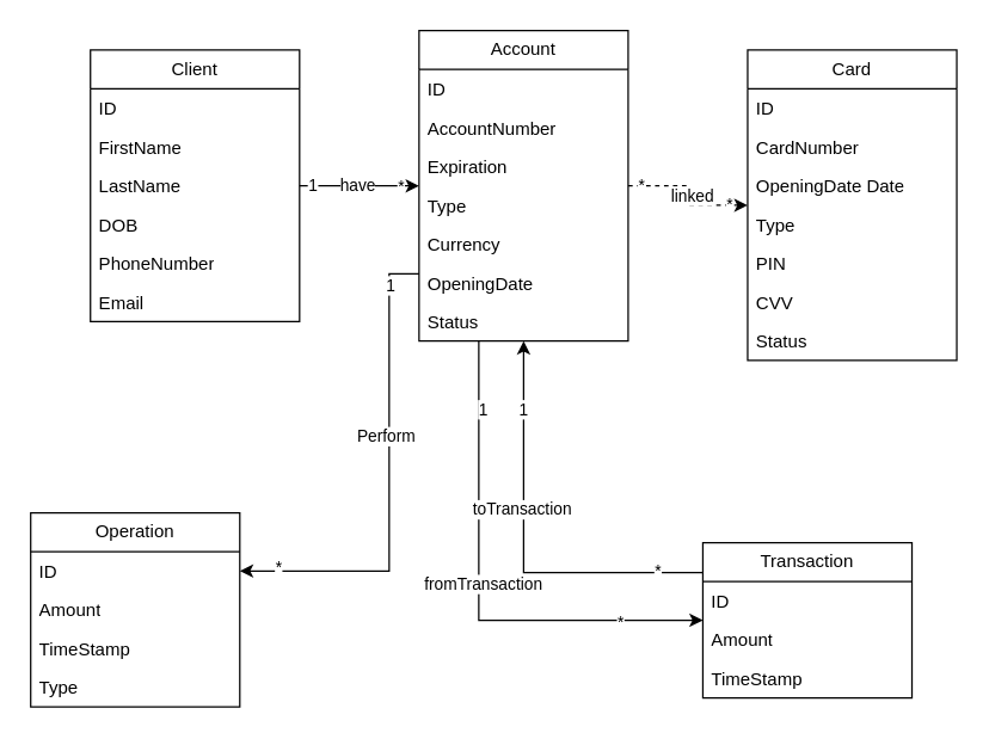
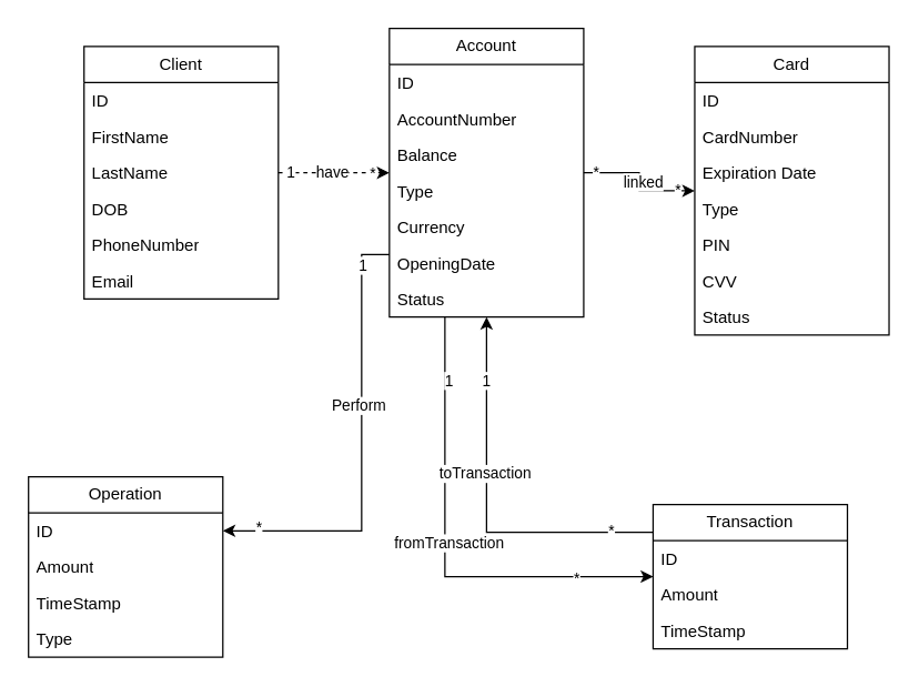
- <mxCell id="17" value="Expiration" style="text;strokeColor=none;fillColor=none;align=left;verticalAlign=top;spacingLeft=4;spacingRight=4;overflow=hidden;rotatable=0;points=[[0,0.5],[1,0.5]];portConstraint=eastwest;whiteSpace=wrap;html=1;" vertex="1" parent="14"><mxGeometry y="78" width="140" height="26" as="geometry" /></mxCell>
+ <mxCell id="17" value="Balance" style="text;strokeColor=none;fillColor=none;align=left;verticalAlign=top;spacingLeft=4;spacingRight=4;overflow=hidden;rotatable=0;points=[[0,0.5],[1,0.5]];portConstraint=eastwest;whiteSpace=wrap;html=1;" vertex="1" parent="14"><mxGeometry y="78" width="140" height="26" as="geometry" /></mxCell>
- <mxCell id="22" style="edgeStyle=orthogonalEdgeStyle;rounded=0;orthogonalLoop=1;jettySize=auto;html=1;" edge="1" parent="1" source="26" target="14"><mxGeometry relative="1" as="geometry" /></mxCell>
+ <mxCell id="22" style="edgeStyle=orthogonalEdgeStyle;rounded=0;orthogonalLoop=1;jettySize=auto;html=1;dashed=1;" edge="1" parent="1" source="26" target="14"><mxGeometry relative="1" as="geometry" /></mxCell>
- <mxCell id="2" style="edgeStyle=orthogonalEdgeStyle;rounded=0;orthogonalLoop=1;jettySize=auto;html=1;dashed=1;" edge="1" parent="1" source="14" target="33"><mxGeometry relative="1" as="geometry" /></mxCell>
+ <mxCell id="2" style="edgeStyle=orthogonalEdgeStyle;rounded=0;orthogonalLoop=1;jettySize=auto;html=1;" edge="1" parent="1" source="14" target="33"><mxGeometry relative="1" as="geometry" /></mxCell>
- <mxCell id="36" value="OpeningDate Date" style="text;strokeColor=none;fillColor=none;align=left;verticalAlign=top;spacingLeft=4;spacingRight=4;overflow=hidden;rotatable=0;points=[[0,0.5],[1,0.5]];portConstraint=eastwest;whiteSpace=wrap;html=1;" vertex="1" parent="33"><mxGeometry y="78" width="140" height="26" as="geometry" /></mxCell>
+ <mxCell id="36" value="Expiration Date" style="text;strokeColor=none;fillColor=none;align=left;verticalAlign=top;spacingLeft=4;spacingRight=4;overflow=hidden;rotatable=0;points=[[0,0.5],[1,0.5]];portConstraint=eastwest;whiteSpace=wrap;html=1;" vertex="1" parent="33"><mxGeometry y="78" width="140" height="26" as="geometry" /></mxCell>
